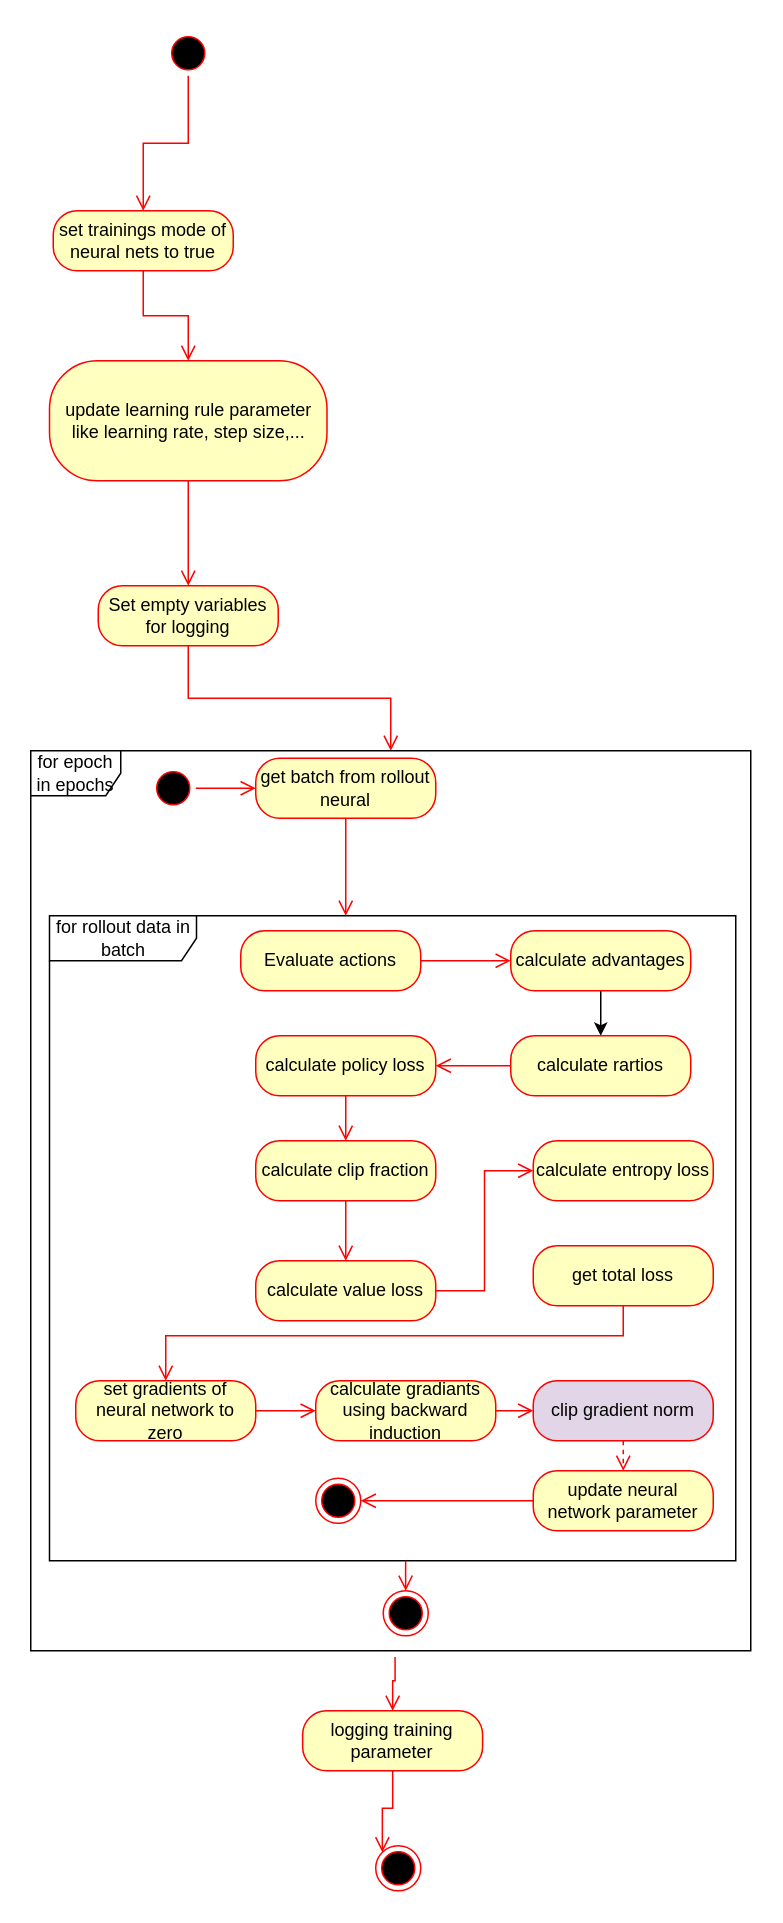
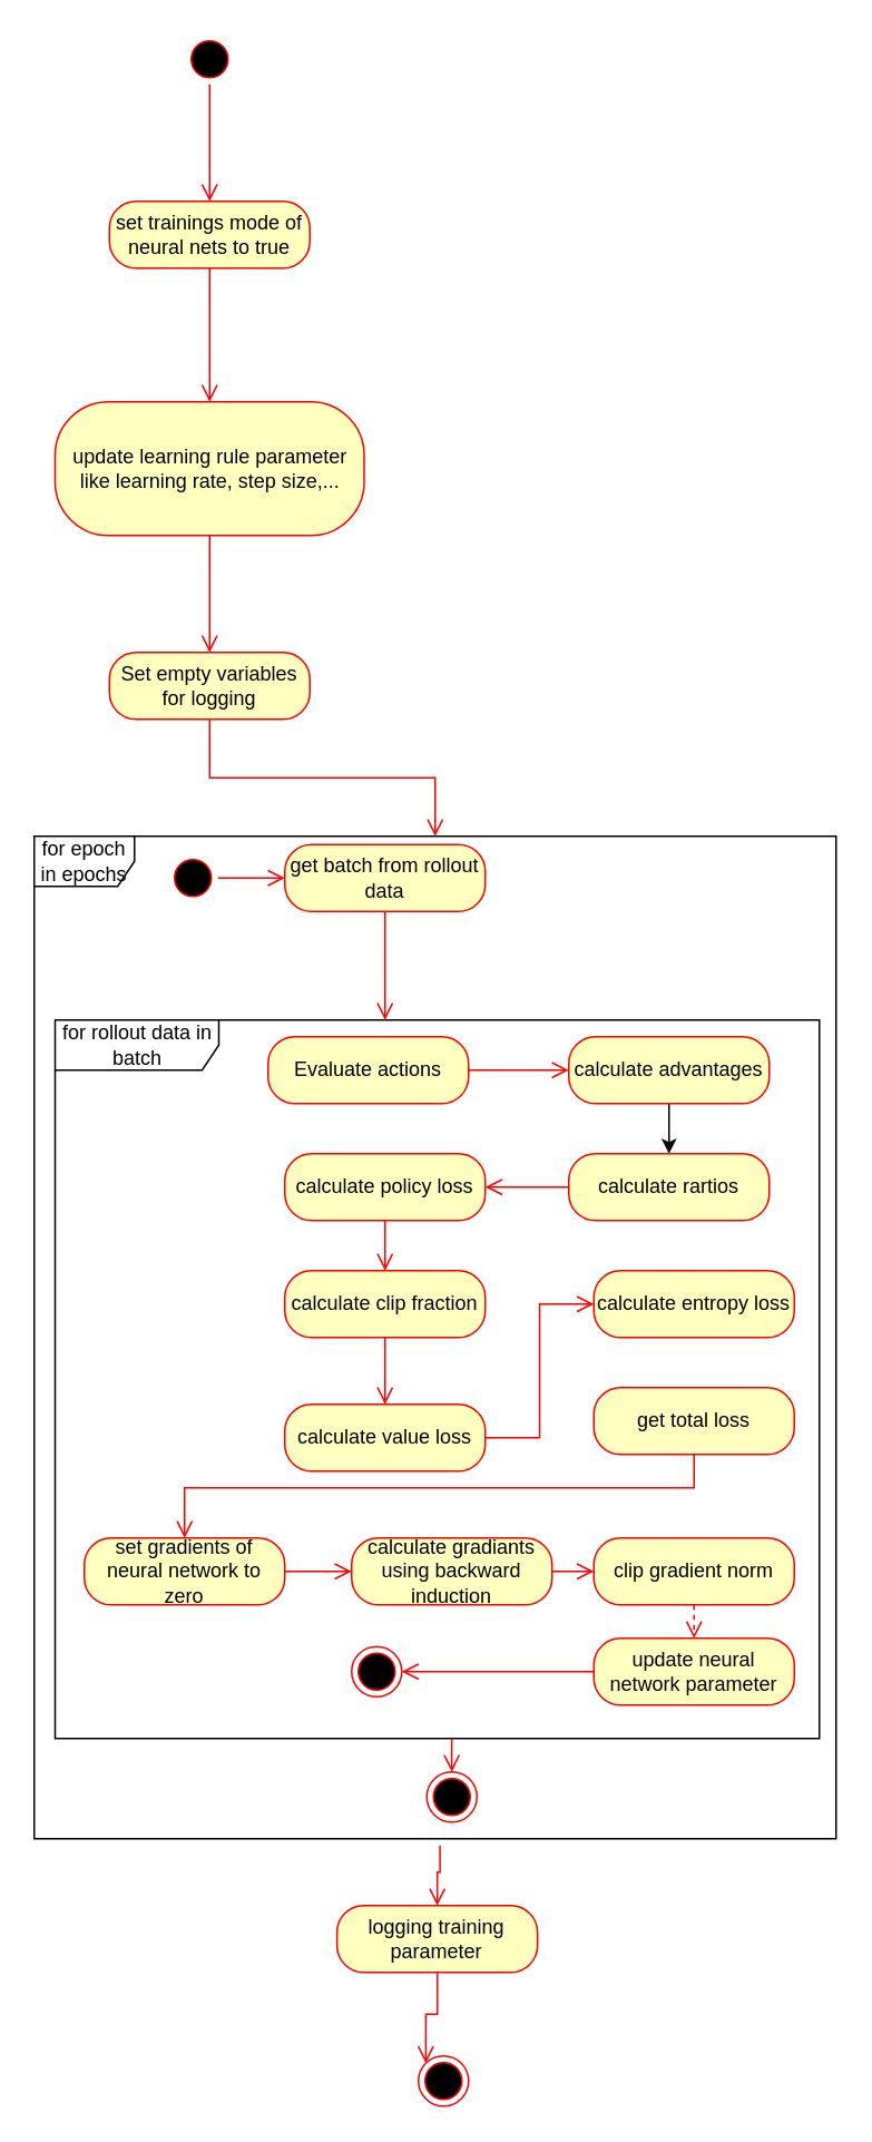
- <mxCell id="4" value="set trainings mode of neural nets to true" style="rounded=1;whiteSpace=wrap;html=1;arcSize=40;fontColor=#000000;fillColor=#ffffc0;strokeColor=#ff0000;" vertex="1" parent="1"><mxGeometry x="35" y="140" width="120" height="40" as="geometry" /></mxCell>
+ <mxCell id="4" value="set trainings mode of neural nets to true" style="rounded=1;whiteSpace=wrap;html=1;arcSize=40;fontColor=#000000;fillColor=#ffffc0;strokeColor=#ff0000;" vertex="1" parent="1"><mxGeometry x="65" y="120" width="120" height="40" as="geometry" /></mxCell>
- <mxCell id="14" value="get batch from rollout neural" style="rounded=1;whiteSpace=wrap;html=1;arcSize=40;fontColor=#000000;fillColor=#ffffc0;strokeColor=#ff0000;" vertex="1" parent="1"><mxGeometry x="170" y="505" width="120" height="40" as="geometry" /></mxCell>
+ <mxCell id="14" value="get batch from rollout data" style="rounded=1;whiteSpace=wrap;html=1;arcSize=40;fontColor=#000000;fillColor=#ffffc0;strokeColor=#ff0000;" vertex="1" parent="1"><mxGeometry x="170" y="505" width="120" height="40" as="geometry" /></mxCell>
- <mxCell id="35" value="clip gradient norm" style="rounded=1;whiteSpace=wrap;html=1;arcSize=40;fontColor=#000000;fillColor=#e1d5e7;strokeColor=#ff0000;" vertex="1" parent="1"><mxGeometry x="355" y="920" width="120" height="40" as="geometry" /></mxCell>
+ <mxCell id="35" value="clip gradient norm" style="rounded=1;whiteSpace=wrap;html=1;arcSize=40;fontColor=#000000;fillColor=#ffffc0;strokeColor=#ff0000;" vertex="1" parent="1"><mxGeometry x="355" y="920" width="120" height="40" as="geometry" /></mxCell>
